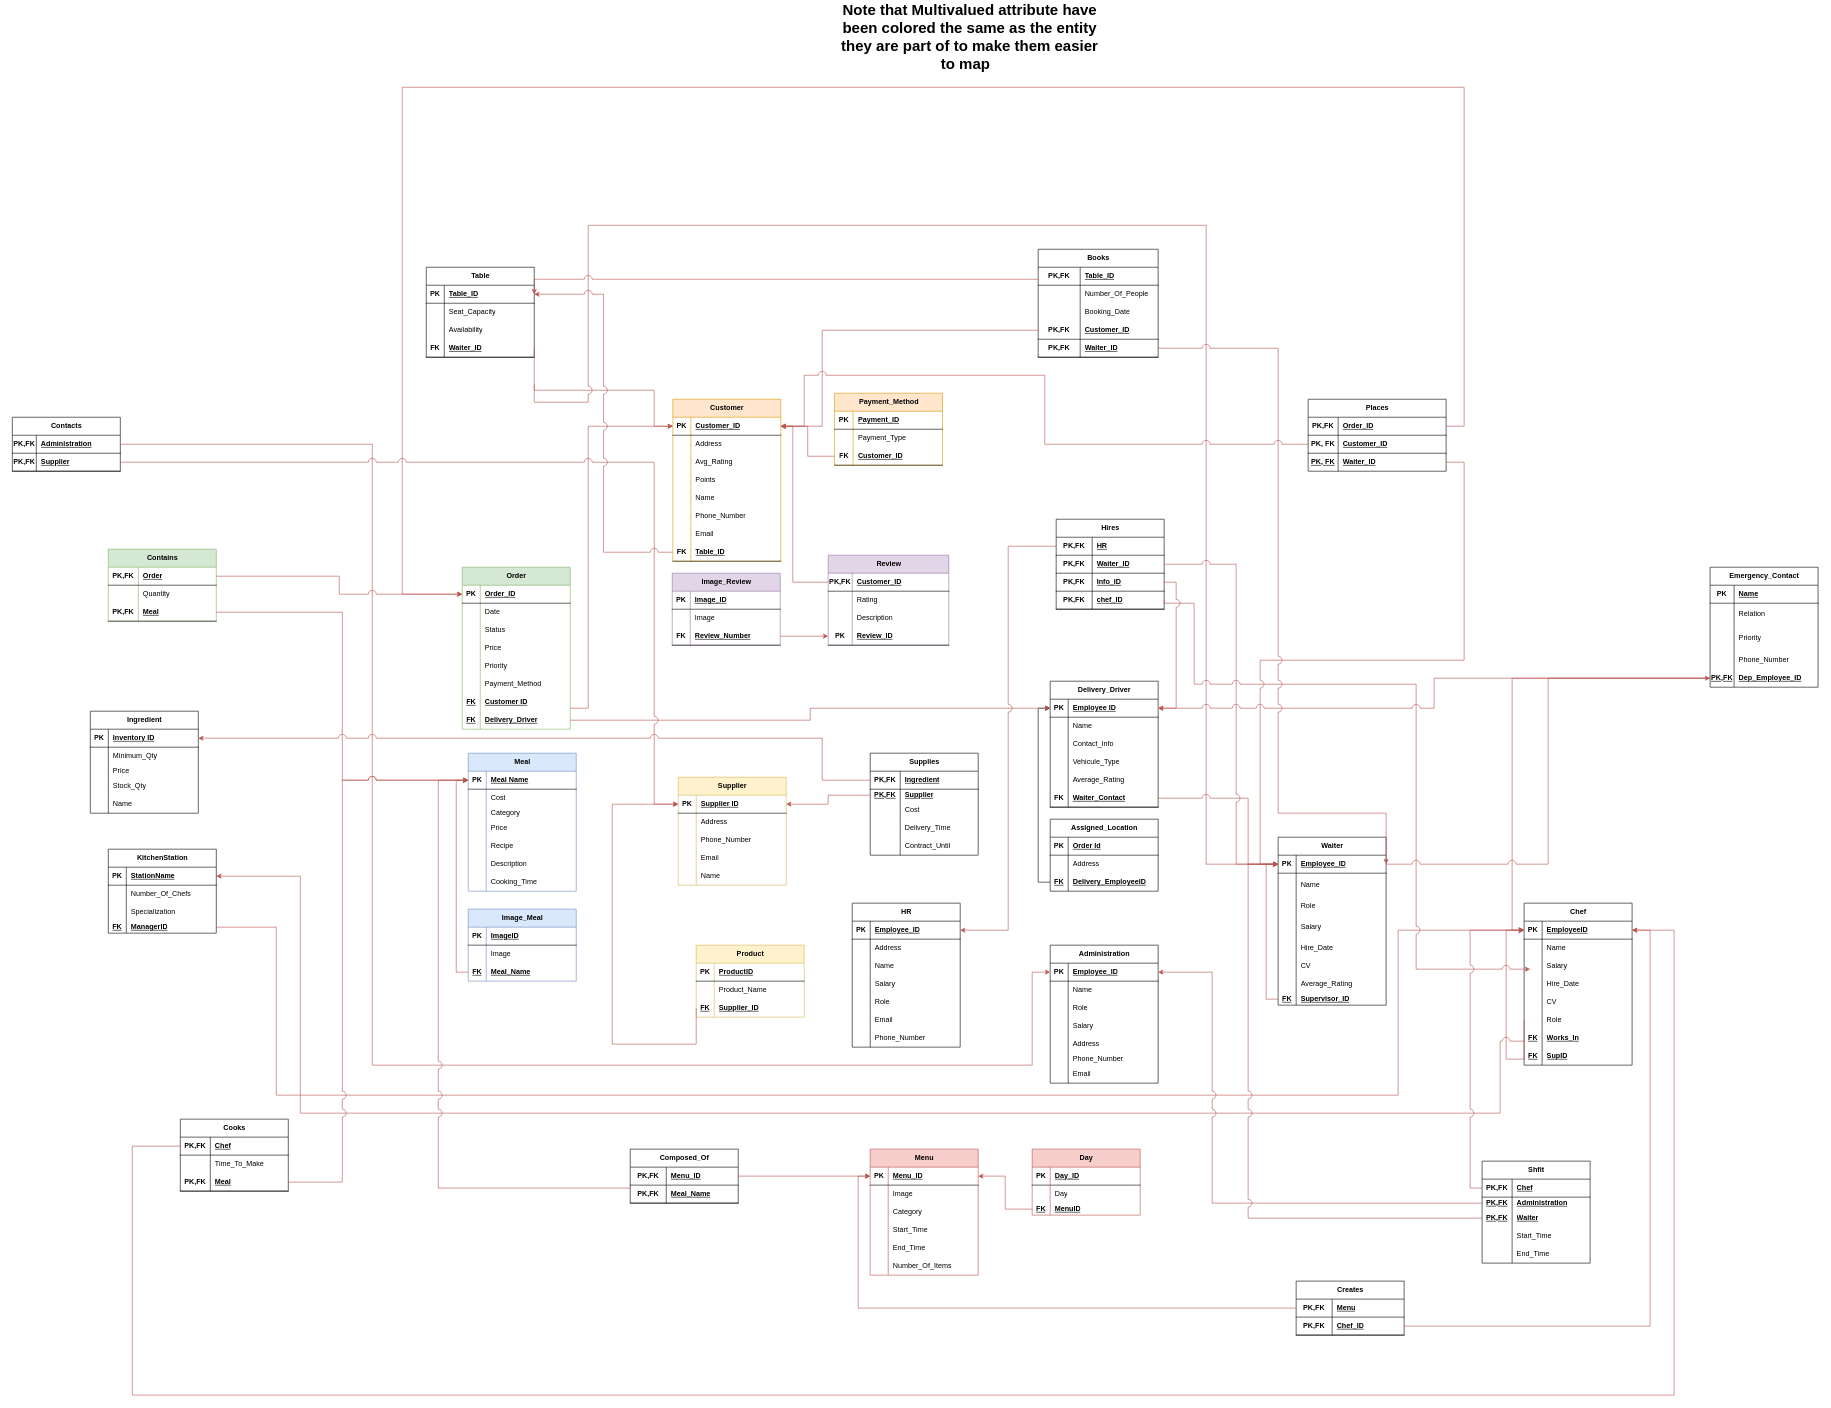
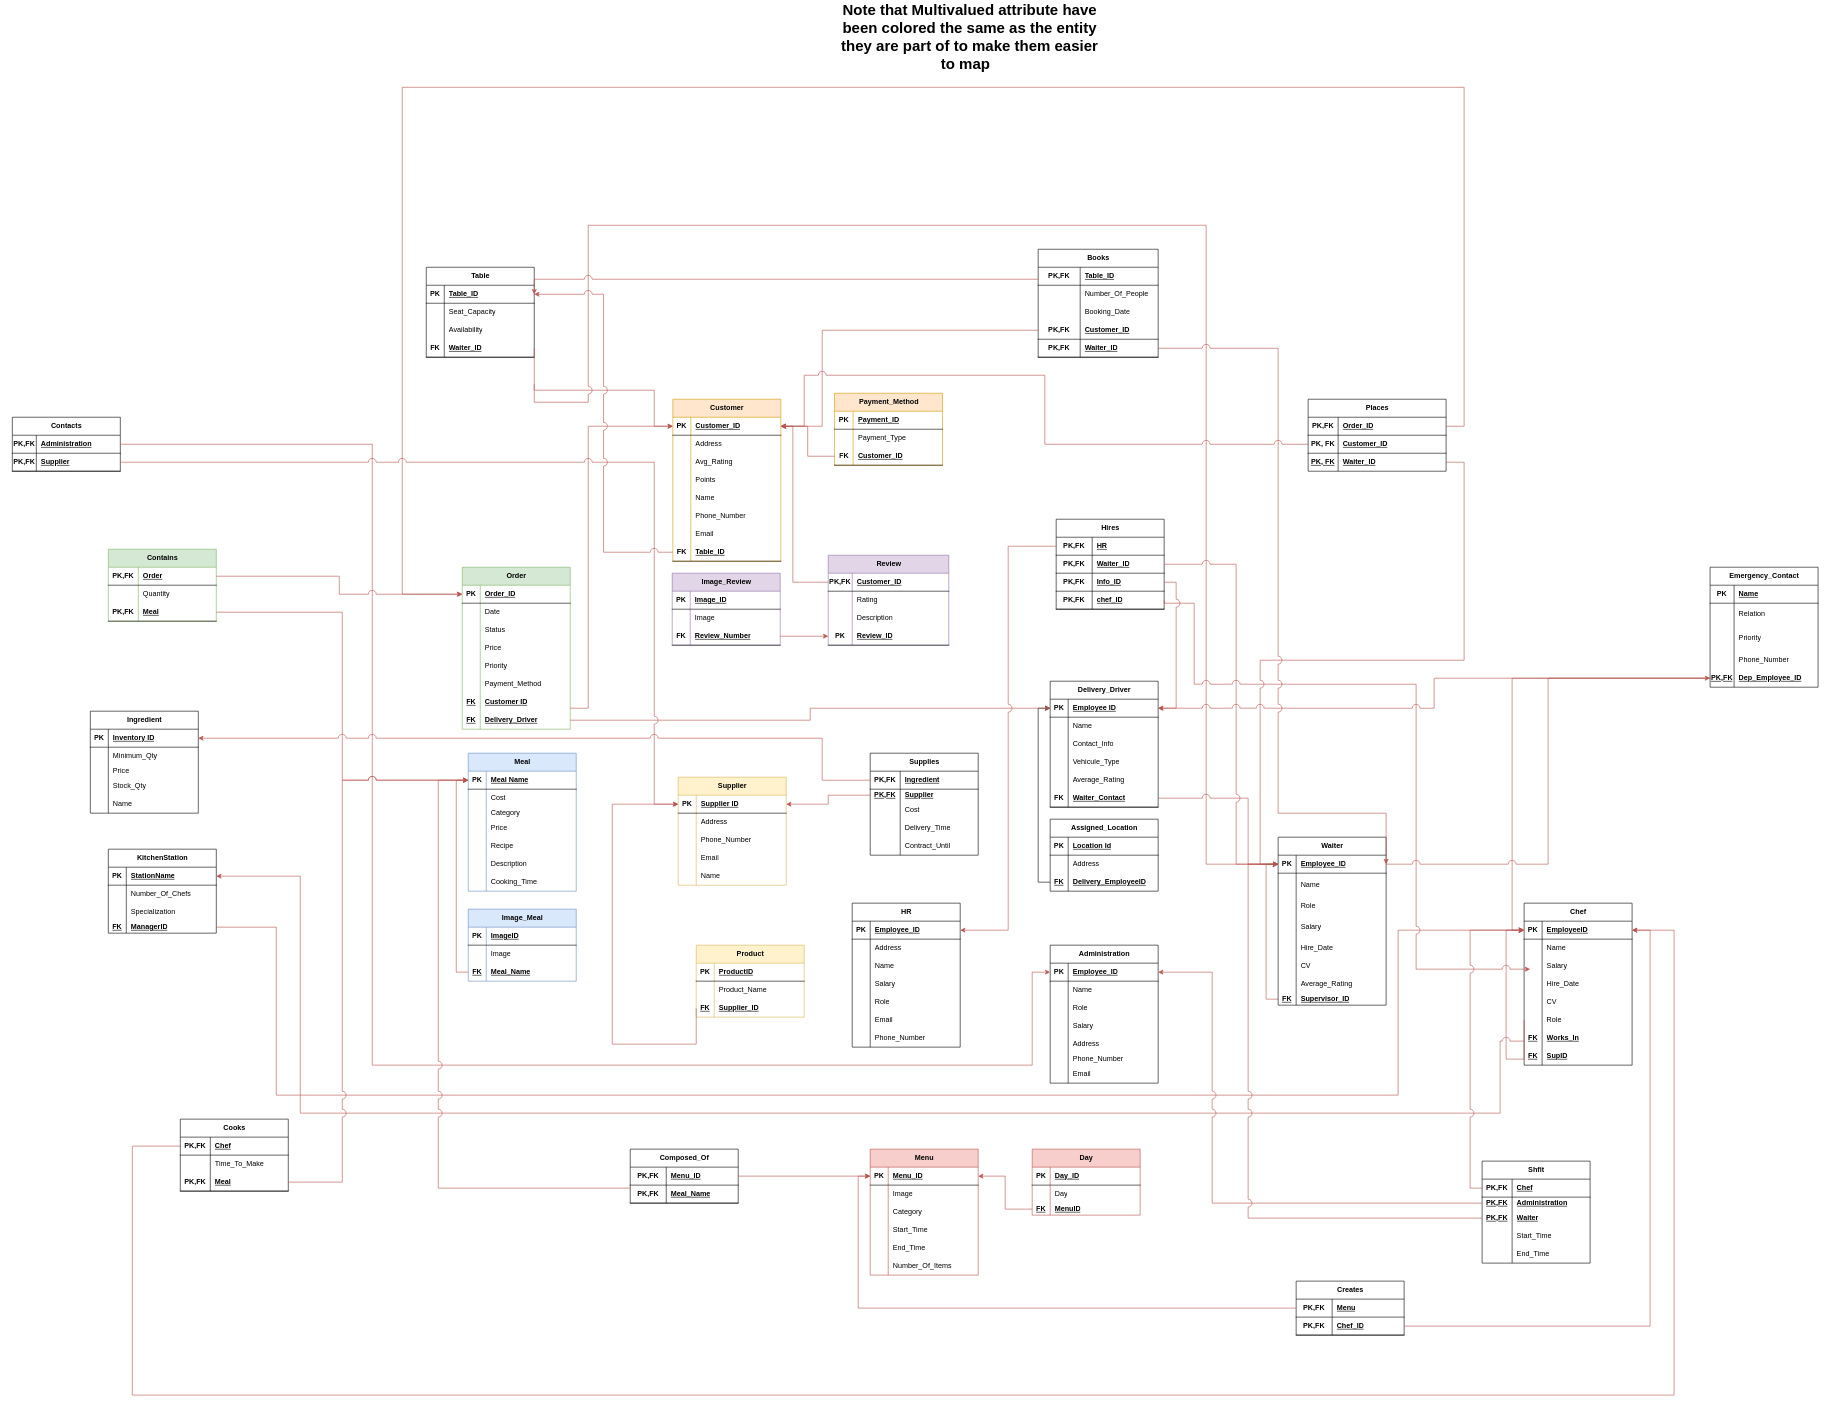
- <mxCell id="240" value="Order Id" style="shape=partialRectangle;connectable=0;fillColor=none;top=0;left=0;bottom=0;right=0;align=left;spacingLeft=6;fontStyle=5;overflow=hidden;whiteSpace=wrap;html=1;" parent="238" vertex="1"><mxGeometry x="30" width="150" height="30" as="geometry"><mxRectangle width="150" height="30" as="alternateBounds" /></mxGeometry></mxCell>
+ <mxCell id="240" value="Location Id" style="shape=partialRectangle;connectable=0;fillColor=none;top=0;left=0;bottom=0;right=0;align=left;spacingLeft=6;fontStyle=5;overflow=hidden;whiteSpace=wrap;html=1;" parent="238" vertex="1"><mxGeometry x="30" width="150" height="30" as="geometry"><mxRectangle width="150" height="30" as="alternateBounds" /></mxGeometry></mxCell>
